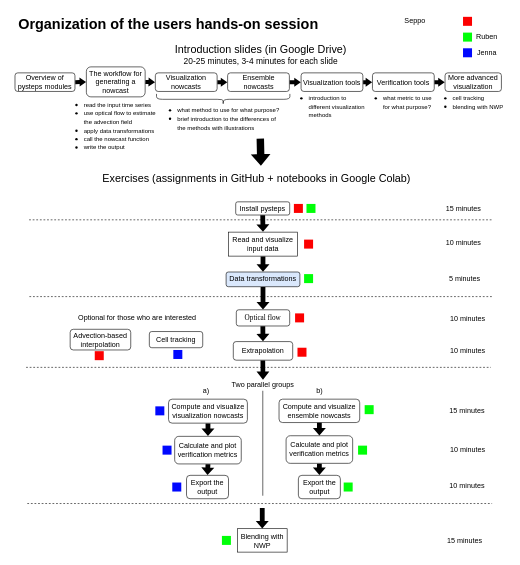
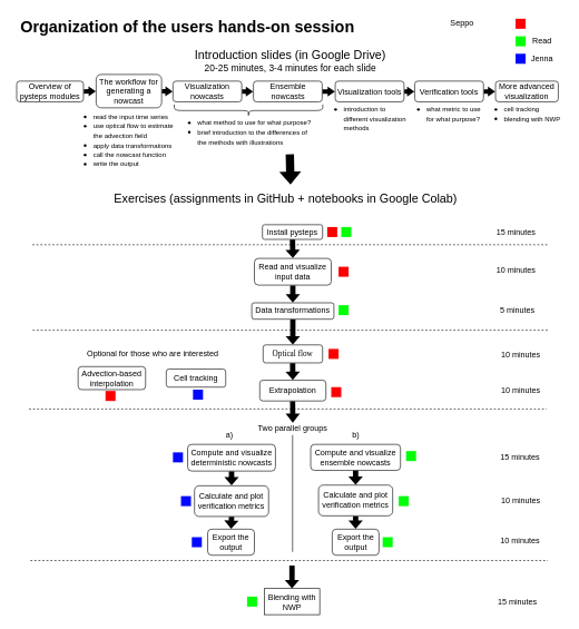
- <mxCell id="62" value="&lt;font style=&quot;font-size: 12px;&quot;&gt;Ruben&lt;/font&gt;" style="text;html=1;strokeColor=none;fillColor=none;align=center;verticalAlign=middle;whiteSpace=wrap;rounded=0;fontFamily=Arial;fontSize=10;" parent="1" vertex="1"><mxGeometry x="791" y="51.3" width="40" height="20.13" as="geometry" /></mxCell>
+ <mxCell id="62" value="&lt;font style=&quot;font-size: 12px;&quot;&gt;Read&lt;/font&gt;" style="text;html=1;strokeColor=none;fillColor=none;align=center;verticalAlign=middle;whiteSpace=wrap;rounded=0;fontFamily=Arial;fontSize=10;" parent="1" vertex="1"><mxGeometry x="791" y="51.3" width="40" height="20.13" as="geometry" /></mxCell>
- <mxCell id="2" value="&lt;font face=&quot;Arial&quot;&gt;Read and visualize input data&lt;/font&gt;" style="whiteSpace=wrap;html=1;rounded=0;" parent="1" vertex="1"><mxGeometry x="380" y="386.5" width="115" height="40" as="geometry" /></mxCell>
+ <mxCell id="2" value="&lt;font face=&quot;Arial&quot;&gt;Read and visualize input data&lt;/font&gt;" style="rounded=1;whiteSpace=wrap;html=1;" parent="1" vertex="1"><mxGeometry x="380" y="386.5" width="115" height="40" as="geometry" /></mxCell>
- <mxCell id="42" value="&lt;font face=&quot;Arial&quot;&gt;Data transformations&lt;/font&gt;" style="rounded=1;whiteSpace=wrap;html=1;fillColor=#dae8fc;" parent="1" vertex="1"><mxGeometry x="376" y="453" width="123" height="24.5" as="geometry" /></mxCell>
+ <mxCell id="42" value="&lt;font face=&quot;Arial&quot;&gt;Data transformations&lt;/font&gt;" style="rounded=1;whiteSpace=wrap;html=1;" parent="1" vertex="1"><mxGeometry x="376" y="453" width="123" height="24.5" as="geometry" /></mxCell>
- <mxCell id="6" value="&lt;font face=&quot;Arial&quot;&gt;Compute and visualize visualization nowcasts&lt;/font&gt;" style="rounded=1;whiteSpace=wrap;html=1;" parent="1" vertex="1"><mxGeometry x="280" y="665" width="131.5" height="40" as="geometry" /></mxCell>
+ <mxCell id="6" value="&lt;font face=&quot;Arial&quot;&gt;Compute and visualize deterministic nowcasts&lt;/font&gt;" style="rounded=1;whiteSpace=wrap;html=1;" parent="1" vertex="1"><mxGeometry x="280" y="665" width="131.5" height="40" as="geometry" /></mxCell>
